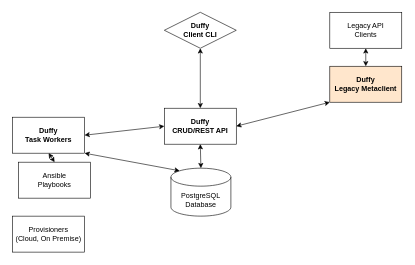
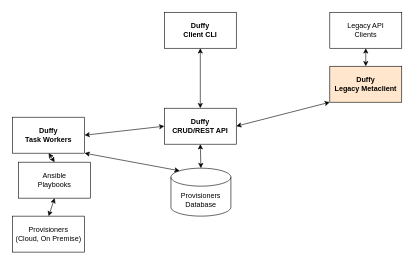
- <mxCell id="6" value="Duffy&lt;br&gt;Client CLI" style="rhombus;whiteSpace=wrap;html=1;fontStyle=1;" parent="1" vertex="1"><mxGeometry x="273" y="20" width="120" height="60" as="geometry" /></mxCell>
+ <mxCell id="6" value="Duffy&lt;br&gt;Client CLI" style="rounded=0;whiteSpace=wrap;html=1;fontStyle=1" parent="1" vertex="1"><mxGeometry x="273" y="20" width="120" height="60" as="geometry" /></mxCell>
- <mxCell id="2" value="PostgreSQL&lt;br&gt;Database" style="shape=cylinder3;whiteSpace=wrap;html=1;boundedLbl=1;backgroundOutline=1;size=15;" parent="1" vertex="1"><mxGeometry x="284" y="280" width="100" height="80" as="geometry" /></mxCell>
+ <mxCell id="2" value="Provisioners&lt;br&gt;Database" style="shape=cylinder3;whiteSpace=wrap;html=1;boundedLbl=1;backgroundOutline=1;size=15;" parent="1" vertex="1"><mxGeometry x="284" y="280" width="100" height="80" as="geometry" /></mxCell>
+ <mxCell id="16" value="" style="endArrow=classic;startArrow=classic;html=1;rounded=0;exitX=0.5;exitY=0;exitDx=0;exitDy=0;entryX=0.5;entryY=1;entryDx=0;entryDy=0;" parent="1" source="15" target="8" edge="1"><mxGeometry width="50" height="50" relative="1" as="geometry"><mxPoint x="320" y="90" as="sourcePoint" /><mxPoint x="370" y="40" as="targetPoint" /></mxGeometry></mxCell>
